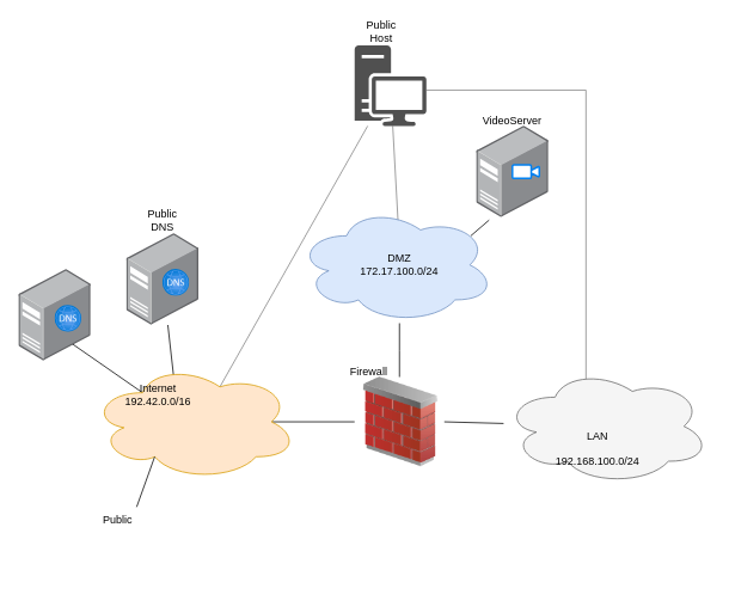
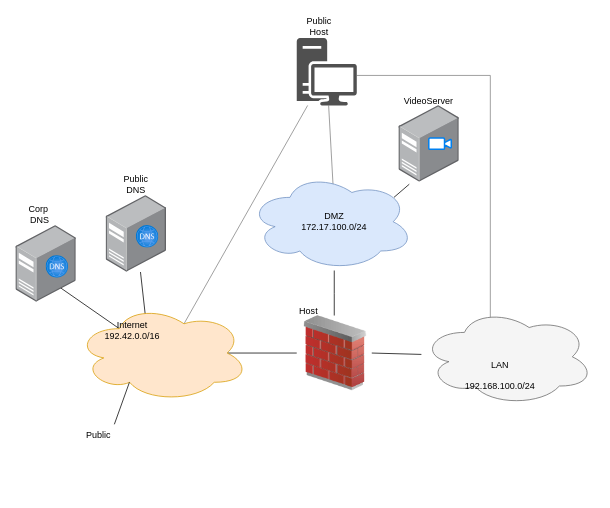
+ <mxCell id="31" value="&lt;div&gt;Corp&lt;/div&gt;&lt;div&gt;&amp;nbsp;DNS&lt;/div&gt;" style="text;strokeColor=none;align=center;fillColor=none;html=1;verticalAlign=middle;whiteSpace=wrap;rounded=0;" vertex="1" parent="1"><mxGeometry x="21" y="270" width="60" height="30" as="geometry" /></mxCell>
- <mxCell id="22" value="Firewall" style="text;strokeColor=none;align=center;fillColor=none;html=1;verticalAlign=middle;whiteSpace=wrap;rounded=0;" vertex="1" parent="1"><mxGeometry x="381" y="400" width="60" height="30" as="geometry" /></mxCell>
+ <mxCell id="22" value="Host" style="text;strokeColor=none;align=center;fillColor=none;html=1;verticalAlign=middle;whiteSpace=wrap;rounded=0;" vertex="1" parent="1"><mxGeometry x="381" y="400" width="60" height="30" as="geometry" /></mxCell>
